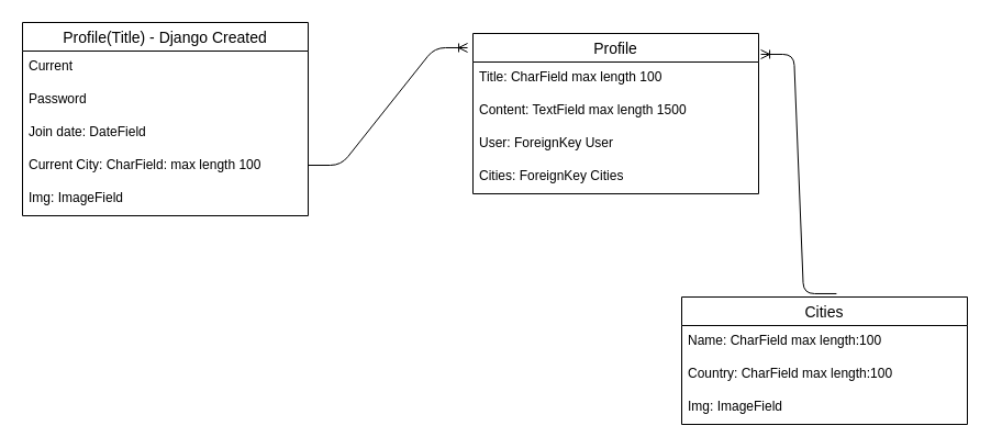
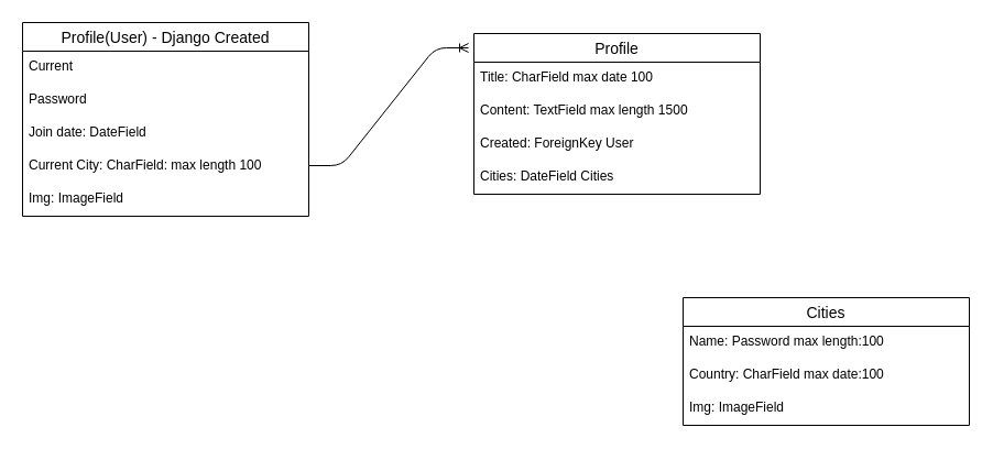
- <mxCell id="2" value="Profile(Title) - Django Created" style="swimlane;fontStyle=0;childLayout=stackLayout;horizontal=1;startSize=26;horizontalStack=0;resizeParent=1;resizeParentMax=0;resizeLast=0;collapsible=1;marginBottom=0;align=center;fontSize=14;" vertex="1" parent="1"><mxGeometry x="20" y="20" width="260" height="176" as="geometry" /></mxCell>
+ <mxCell id="2" value="Profile(User) - Django Created" style="swimlane;fontStyle=0;childLayout=stackLayout;horizontal=1;startSize=26;horizontalStack=0;resizeParent=1;resizeParentMax=0;resizeLast=0;collapsible=1;marginBottom=0;align=center;fontSize=14;" vertex="1" parent="1"><mxGeometry x="20" y="20" width="260" height="176" as="geometry" /></mxCell>
- <mxCell id="13" value="Title: CharField max length 100" style="text;strokeColor=none;fillColor=none;spacingLeft=4;spacingRight=4;overflow=hidden;rotatable=0;points=[[0,0.5],[1,0.5]];portConstraint=eastwest;fontSize=12;" vertex="1" parent="12"><mxGeometry y="26" width="260" height="30" as="geometry" /></mxCell>
+ <mxCell id="13" value="Title: CharField max date 100" style="text;strokeColor=none;fillColor=none;spacingLeft=4;spacingRight=4;overflow=hidden;rotatable=0;points=[[0,0.5],[1,0.5]];portConstraint=eastwest;fontSize=12;" vertex="1" parent="12"><mxGeometry y="26" width="260" height="30" as="geometry" /></mxCell>
- <mxCell id="15" value="User: ForeignKey User" style="text;strokeColor=none;fillColor=none;spacingLeft=4;spacingRight=4;overflow=hidden;rotatable=0;points=[[0,0.5],[1,0.5]];portConstraint=eastwest;fontSize=12;" vertex="1" parent="12"><mxGeometry y="86" width="260" height="30" as="geometry" /></mxCell>
+ <mxCell id="15" value="Created: ForeignKey User" style="text;strokeColor=none;fillColor=none;spacingLeft=4;spacingRight=4;overflow=hidden;rotatable=0;points=[[0,0.5],[1,0.5]];portConstraint=eastwest;fontSize=12;" vertex="1" parent="12"><mxGeometry y="86" width="260" height="30" as="geometry" /></mxCell>
- <mxCell id="18" value="" style="edgeStyle=entityRelationEdgeStyle;fontSize=12;html=1;endArrow=ERoneToMany;exitX=0.542;exitY=-0.026;exitDx=0;exitDy=0;exitPerimeter=0;entryX=1.008;entryY=0.13;entryDx=0;entryDy=0;entryPerimeter=0;" edge="1" parent="1" source="8" target="12"><mxGeometry width="100" height="100" relative="1" as="geometry"><mxPoint x="570" y="330" as="sourcePoint" /><mxPoint x="670" y="230" as="targetPoint" /></mxGeometry></mxCell>
- <mxCell id="16" value="Cities: ForeignKey Cities " style="text;strokeColor=none;fillColor=none;spacingLeft=4;spacingRight=4;overflow=hidden;rotatable=0;points=[[0,0.5],[1,0.5]];portConstraint=eastwest;fontSize=12;" vertex="1" parent="12"><mxGeometry y="116" width="260" height="30" as="geometry" /></mxCell>
+ <mxCell id="16" value="Cities: DateField Cities " style="text;strokeColor=none;fillColor=none;spacingLeft=4;spacingRight=4;overflow=hidden;rotatable=0;points=[[0,0.5],[1,0.5]];portConstraint=eastwest;fontSize=12;" vertex="1" parent="12"><mxGeometry y="116" width="260" height="30" as="geometry" /></mxCell>
- <mxCell id="9" value="Name: CharField max length:100" style="text;strokeColor=none;fillColor=none;spacingLeft=4;spacingRight=4;overflow=hidden;rotatable=0;points=[[0,0.5],[1,0.5]];portConstraint=eastwest;fontSize=12;" vertex="1" parent="8"><mxGeometry y="26" width="260" height="30" as="geometry" /></mxCell>
+ <mxCell id="9" value="Name: Password max length:100" style="text;strokeColor=none;fillColor=none;spacingLeft=4;spacingRight=4;overflow=hidden;rotatable=0;points=[[0,0.5],[1,0.5]];portConstraint=eastwest;fontSize=12;" vertex="1" parent="8"><mxGeometry y="26" width="260" height="30" as="geometry" /></mxCell>
- <mxCell id="10" value="Country: CharField max length:100" style="text;strokeColor=none;fillColor=none;spacingLeft=4;spacingRight=4;overflow=hidden;rotatable=0;points=[[0,0.5],[1,0.5]];portConstraint=eastwest;fontSize=12;" vertex="1" parent="8"><mxGeometry y="56" width="260" height="30" as="geometry" /></mxCell>
+ <mxCell id="10" value="Country: CharField max date:100" style="text;strokeColor=none;fillColor=none;spacingLeft=4;spacingRight=4;overflow=hidden;rotatable=0;points=[[0,0.5],[1,0.5]];portConstraint=eastwest;fontSize=12;" vertex="1" parent="8"><mxGeometry y="56" width="260" height="30" as="geometry" /></mxCell>
